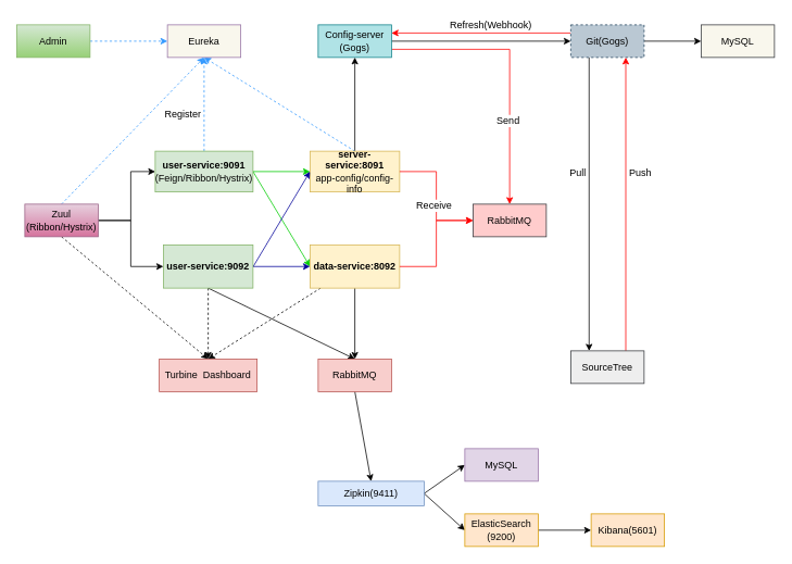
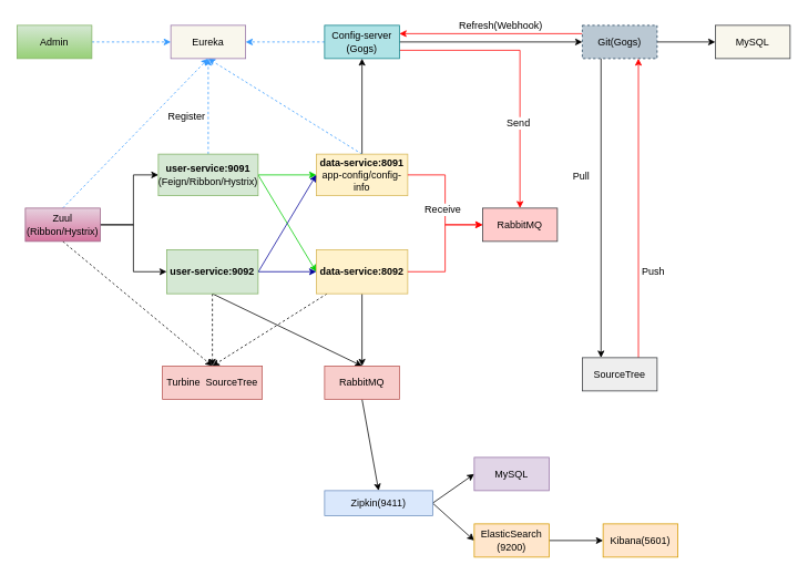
+ <mxCell id="6" style="edgeStyle=orthogonalEdgeStyle;rounded=0;orthogonalLoop=1;jettySize=auto;html=1;exitX=0;exitY=0.5;exitDx=0;exitDy=0;entryX=1;entryY=0.5;entryDx=0;entryDy=0;dashed=1;strokeColor=#3399FF;" parent="1" source="9" target="21" edge="1"><mxGeometry relative="1" as="geometry" /></mxCell>
- <mxCell id="12" value="&lt;b&gt;server-service:8091&lt;/b&gt;&lt;br&gt;app-config/config-info" style="rounded=0;whiteSpace=wrap;html=1;fillColor=#fff2cc;strokeColor=#d6b656;" parent="1" vertex="1"><mxGeometry x="380" y="185" width="110" height="50" as="geometry" /></mxCell>
+ <mxCell id="12" value="&lt;b&gt;data-service:8091&lt;/b&gt;&lt;br&gt;app-config/config-info" style="rounded=0;whiteSpace=wrap;html=1;fillColor=#fff2cc;strokeColor=#d6b656;" parent="1" vertex="1"><mxGeometry x="380" y="185" width="110" height="50" as="geometry" /></mxCell>
- <mxCell id="41" value="Pull&lt;br&gt;" style="text;html=1;resizable=0;points=[];autosize=1;align=left;verticalAlign=top;spacingTop=-4;" parent="1" vertex="1"><mxGeometry x="697" y="202" width="40" height="20" as="geometry" /></mxCell>
+ <mxCell id="41" value="Pull&lt;br&gt;" style="text;html=1;resizable=0;points=[];autosize=1;align=left;verticalAlign=top;spacingTop=-4;" parent="1" vertex="1"><mxGeometry x="687" y="202" width="40" height="20" as="geometry" /></mxCell>
- <mxCell id="42" value="Push&lt;br&gt;" style="text;html=1;resizable=0;points=[];autosize=1;align=left;verticalAlign=top;spacingTop=-4;" parent="1" vertex="1"><mxGeometry x="770" y="202" width="40" height="20" as="geometry" /></mxCell>
+ <mxCell id="42" value="Push&lt;br&gt;" style="text;html=1;resizable=0;points=[];autosize=1;align=left;verticalAlign=top;spacingTop=-4;" parent="1" vertex="1"><mxGeometry x="770" y="317" width="40" height="20" as="geometry" /></mxCell>
- <mxCell id="38" value="Turbine&amp;nbsp; Dashboard" style="rounded=0;whiteSpace=wrap;html=1;fillColor=#f8cecc;strokeColor=#b85450;" parent="1" vertex="1"><mxGeometry x="195" y="440" width="120" height="40" as="geometry" /></mxCell>
+ <mxCell id="38" value="Turbine&amp;nbsp; SourceTree" style="rounded=0;whiteSpace=wrap;html=1;fillColor=#f8cecc;strokeColor=#b85450;" parent="1" vertex="1"><mxGeometry x="195" y="440" width="120" height="40" as="geometry" /></mxCell>
